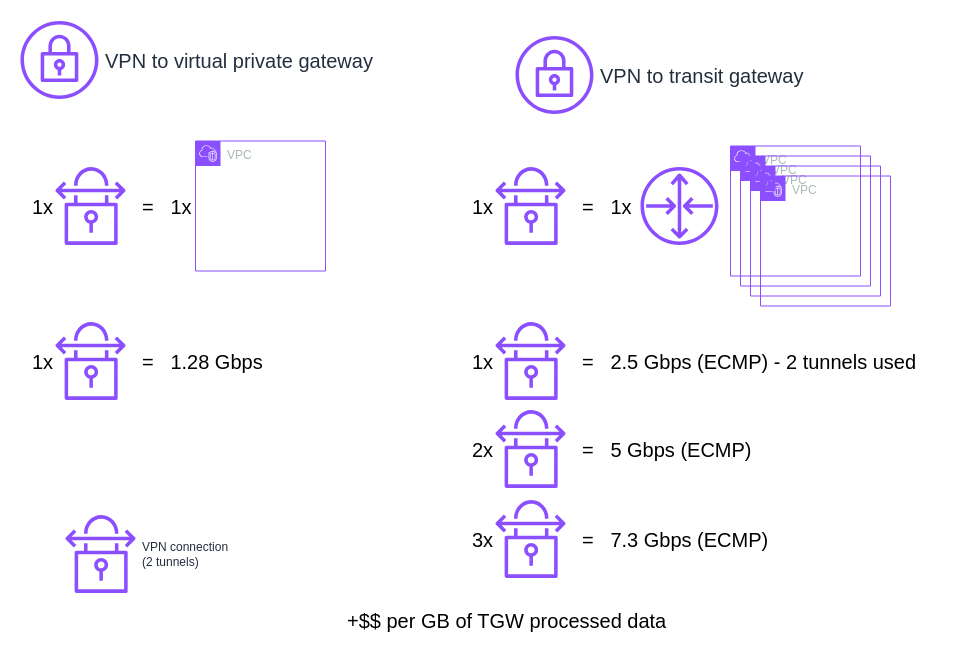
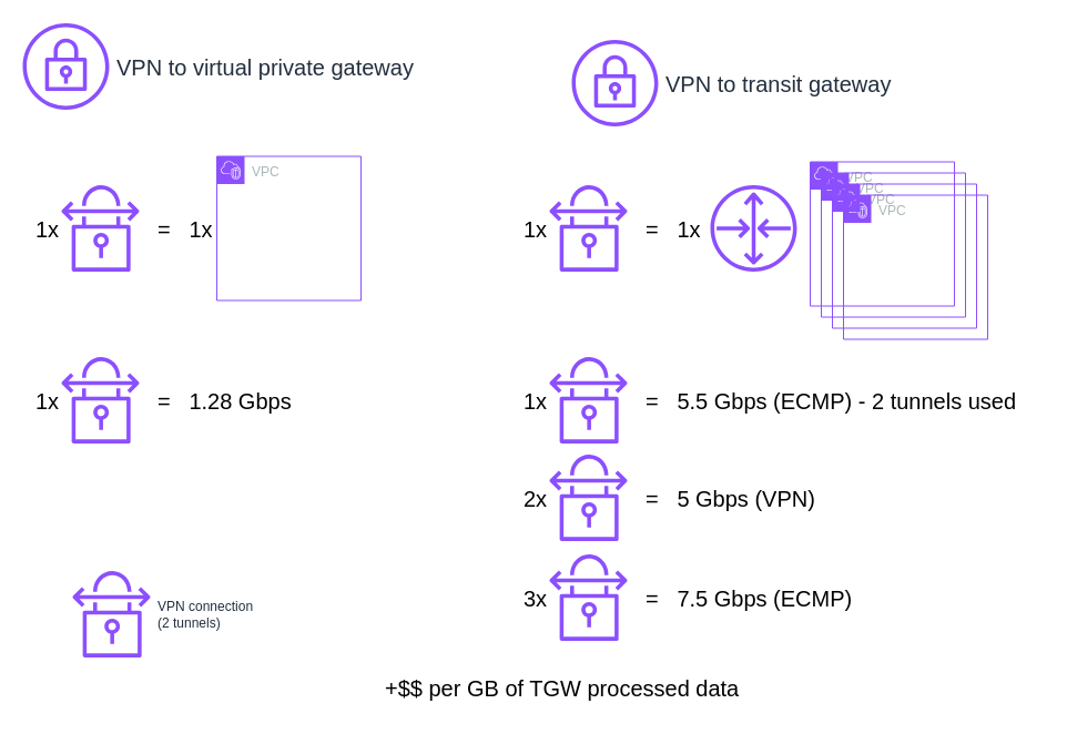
- <mxCell id="13" value="1x&amp;nbsp; &amp;nbsp; &amp;nbsp; &amp;nbsp; &amp;nbsp; &amp;nbsp; &amp;nbsp; &amp;nbsp; =&amp;nbsp; &amp;nbsp;2.5 Gbps (ECMP) - 2 tunnels used" style="text;html=1;align=left;verticalAlign=middle;resizable=0;points=[];autosize=1;strokeColor=none;fillColor=none;fontSize=20;" vertex="1" parent="1"><mxGeometry x="470" y="340.5" width="470" height="40" as="geometry" /></mxCell>
+ <mxCell id="13" value="1x&amp;nbsp; &amp;nbsp; &amp;nbsp; &amp;nbsp; &amp;nbsp; &amp;nbsp; &amp;nbsp; &amp;nbsp; =&amp;nbsp; &amp;nbsp;5.5 Gbps (ECMP) - 2 tunnels used" style="text;html=1;align=left;verticalAlign=middle;resizable=0;points=[];autosize=1;strokeColor=none;fillColor=none;fontSize=20;" vertex="1" parent="1"><mxGeometry x="470" y="340.5" width="470" height="40" as="geometry" /></mxCell>
- <mxCell id="19" value="2x&amp;nbsp; &amp;nbsp; &amp;nbsp; &amp;nbsp; &amp;nbsp; &amp;nbsp; &amp;nbsp; &amp;nbsp; =&amp;nbsp; &amp;nbsp;5 Gbps (ECMP)" style="text;html=1;align=left;verticalAlign=middle;resizable=0;points=[];autosize=1;strokeColor=none;fillColor=none;fontSize=20;" vertex="1" parent="1"><mxGeometry x="470" y="428.5" width="300" height="40" as="geometry" /></mxCell>
+ <mxCell id="19" value="2x&amp;nbsp; &amp;nbsp; &amp;nbsp; &amp;nbsp; &amp;nbsp; &amp;nbsp; &amp;nbsp; &amp;nbsp; =&amp;nbsp; &amp;nbsp;5 Gbps (VPN)" style="text;html=1;align=left;verticalAlign=middle;resizable=0;points=[];autosize=1;strokeColor=none;fillColor=none;fontSize=20;" vertex="1" parent="1"><mxGeometry x="470" y="428.5" width="300" height="40" as="geometry" /></mxCell>
- <mxCell id="21" value="3x&amp;nbsp; &amp;nbsp; &amp;nbsp; &amp;nbsp; &amp;nbsp; &amp;nbsp; &amp;nbsp; &amp;nbsp; =&amp;nbsp; &amp;nbsp;7.3 Gbps (ECMP)" style="text;html=1;align=left;verticalAlign=middle;resizable=0;points=[];autosize=1;strokeColor=none;fillColor=none;fontSize=20;" vertex="1" parent="1"><mxGeometry x="470" y="518.5" width="320" height="40" as="geometry" /></mxCell>
+ <mxCell id="21" value="3x&amp;nbsp; &amp;nbsp; &amp;nbsp; &amp;nbsp; &amp;nbsp; &amp;nbsp; &amp;nbsp; &amp;nbsp; =&amp;nbsp; &amp;nbsp;7.5 Gbps (ECMP)" style="text;html=1;align=left;verticalAlign=middle;resizable=0;points=[];autosize=1;strokeColor=none;fillColor=none;fontSize=20;" vertex="1" parent="1"><mxGeometry x="470" y="518.5" width="320" height="40" as="geometry" /></mxCell>
